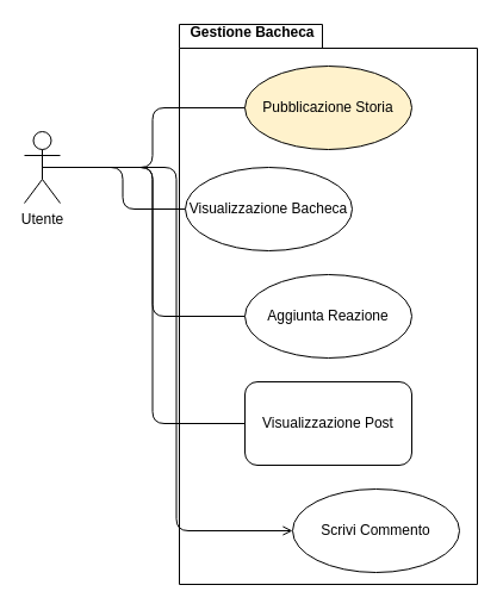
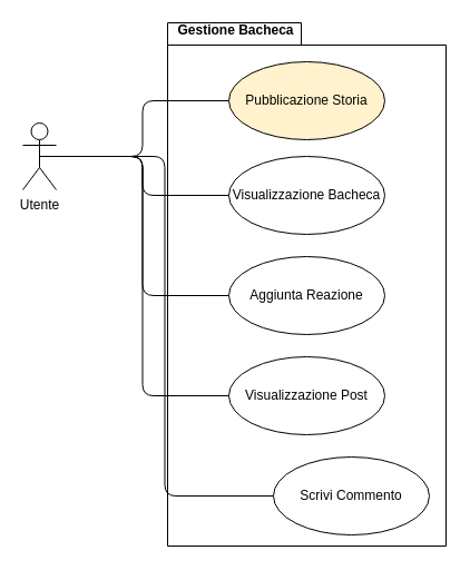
- <mxCell id="8" value="Visualizzazione Bacheca" style="ellipse;whiteSpace=wrap;html=1;" parent="1" vertex="1"><mxGeometry x="155" y="140" width="140" height="70" as="geometry" /></mxCell>
+ <mxCell id="8" value="Visualizzazione Bacheca" style="ellipse;whiteSpace=wrap;html=1;" parent="1" vertex="1"><mxGeometry x="205" y="140" width="140" height="70" as="geometry" /></mxCell>
- <mxCell id="13" value="Visualizzazione Post" style="whiteSpace=wrap;html=1;rounded=1;" parent="1" vertex="1"><mxGeometry x="205" y="320" width="140" height="70" as="geometry" /></mxCell>
+ <mxCell id="13" value="Visualizzazione Post" style="ellipse;whiteSpace=wrap;html=1;" parent="1" vertex="1"><mxGeometry x="205" y="320" width="140" height="70" as="geometry" /></mxCell>
- <mxCell id="5" style="edgeStyle=orthogonalEdgeStyle;rounded=1;orthogonalLoop=1;jettySize=auto;html=1;exitX=0.5;exitY=0.5;exitDx=0;exitDy=0;exitPerimeter=0;entryX=0;entryY=0.5;entryDx=0;entryDy=0;endArrow=open;endFill=0;" parent="1" source="6" target="12" edge="1"><mxGeometry relative="1" as="geometry" /></mxCell>
+ <mxCell id="5" style="edgeStyle=orthogonalEdgeStyle;rounded=1;orthogonalLoop=1;jettySize=auto;html=1;exitX=0.5;exitY=0.5;exitDx=0;exitDy=0;exitPerimeter=0;entryX=0;entryY=0.5;entryDx=0;entryDy=0;endArrow=none;endFill=0;" parent="1" source="6" target="12" edge="1"><mxGeometry relative="1" as="geometry" /></mxCell>
